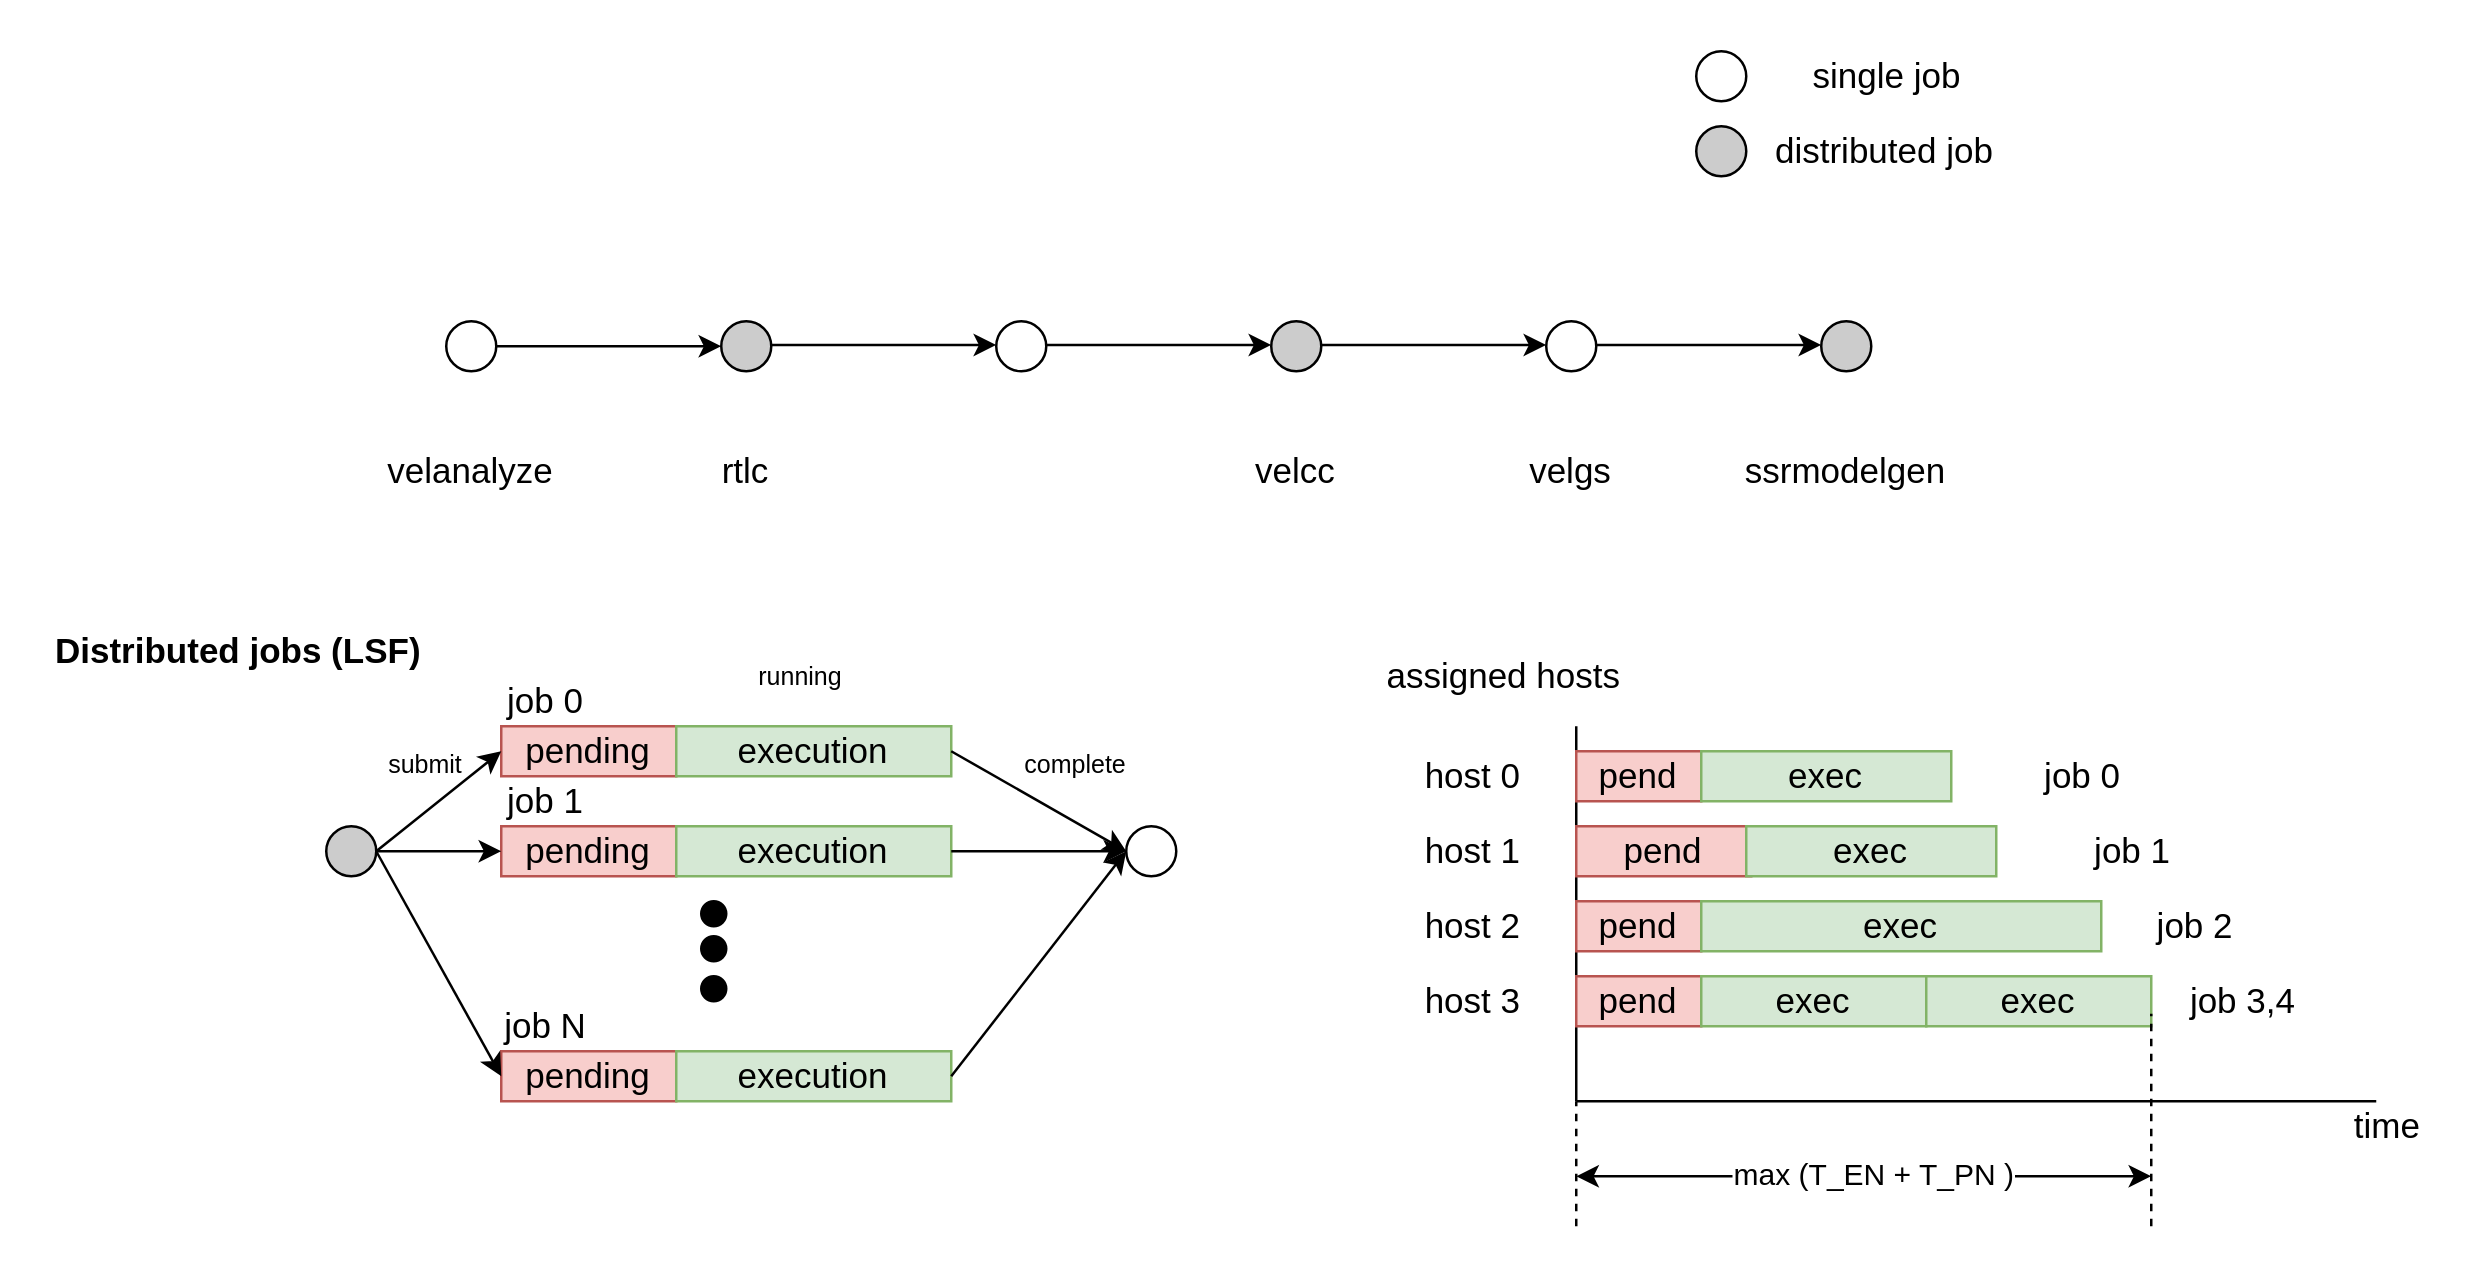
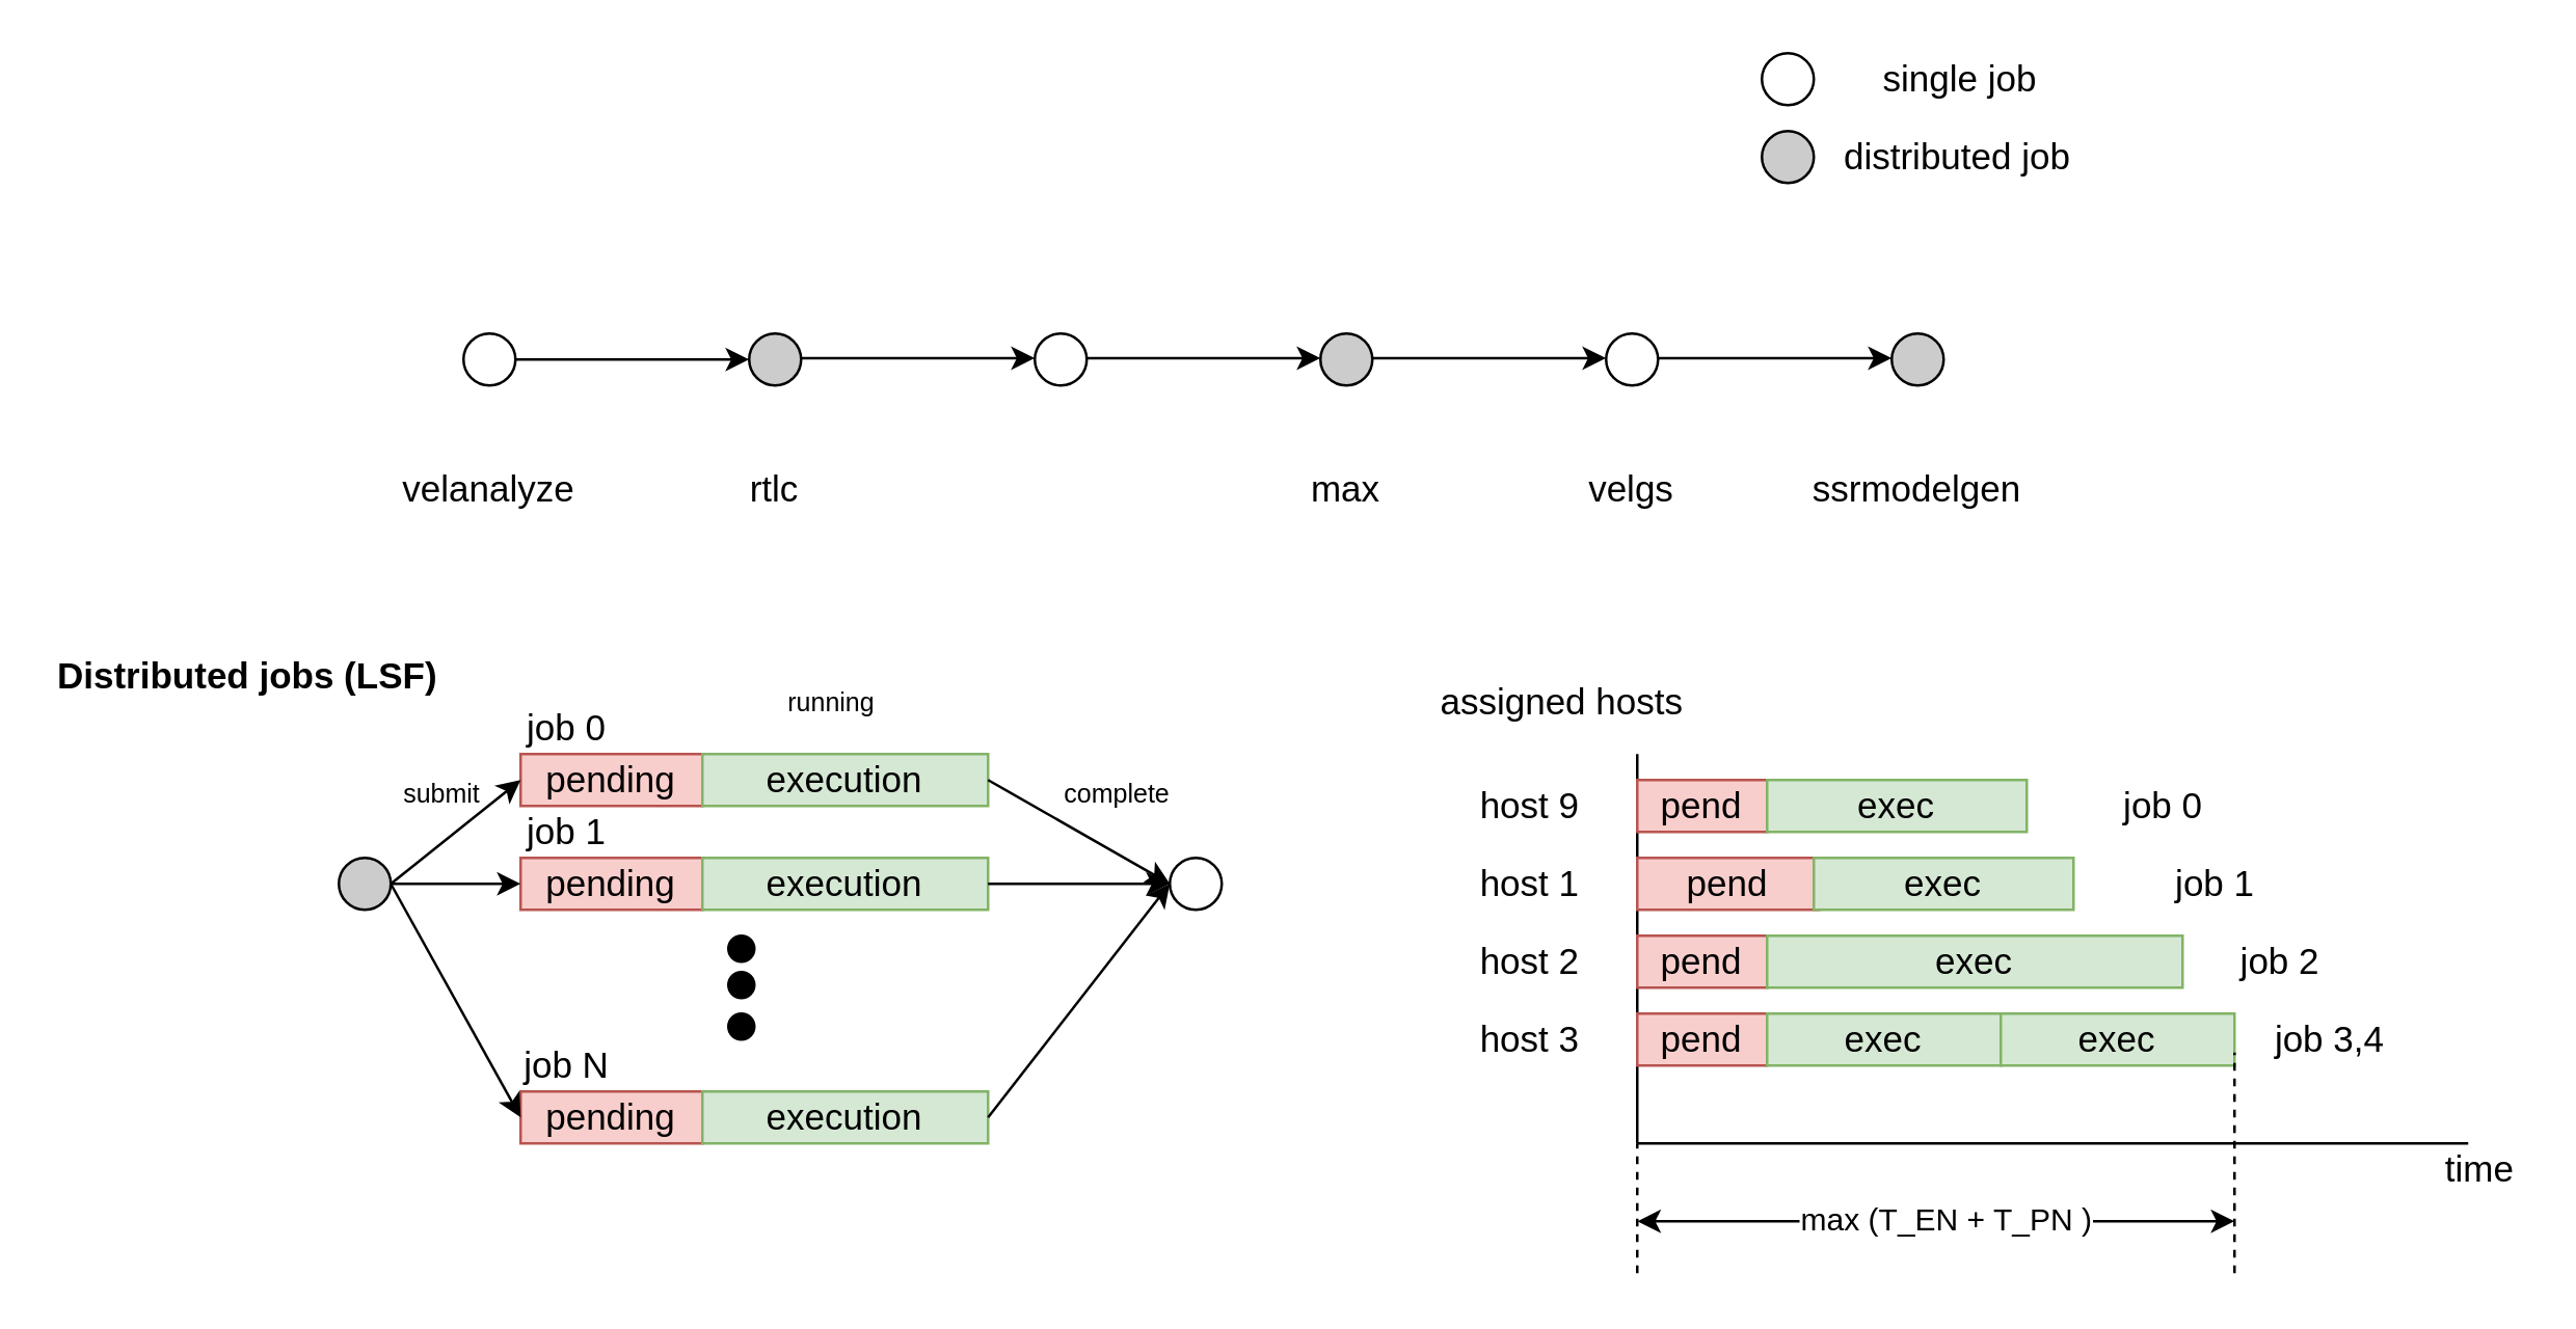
- <mxCell id="11" value="velcc" style="text;html=1;strokeColor=none;fillColor=none;align=center;verticalAlign=middle;whiteSpace=wrap;rounded=0;fontSize=14;" vertex="1" parent="1"><mxGeometry x="498" y="178" width="40" height="20" as="geometry" /></mxCell>
+ <mxCell id="11" value="max" style="text;html=1;strokeColor=none;fillColor=none;align=center;verticalAlign=middle;whiteSpace=wrap;rounded=0;fontSize=14;" vertex="1" parent="1"><mxGeometry x="498" y="178" width="40" height="20" as="geometry" /></mxCell>
- <mxCell id="50" value="host 0" style="text;html=1;strokeColor=none;fillColor=none;align=right;verticalAlign=middle;whiteSpace=wrap;rounded=0;fontSize=14;" vertex="1" parent="1"><mxGeometry x="550" y="300" width="60" height="20" as="geometry" /></mxCell>
+ <mxCell id="50" value="host 9" style="text;html=1;strokeColor=none;fillColor=none;align=right;verticalAlign=middle;whiteSpace=wrap;rounded=0;fontSize=14;" vertex="1" parent="1"><mxGeometry x="550" y="300" width="60" height="20" as="geometry" /></mxCell>
